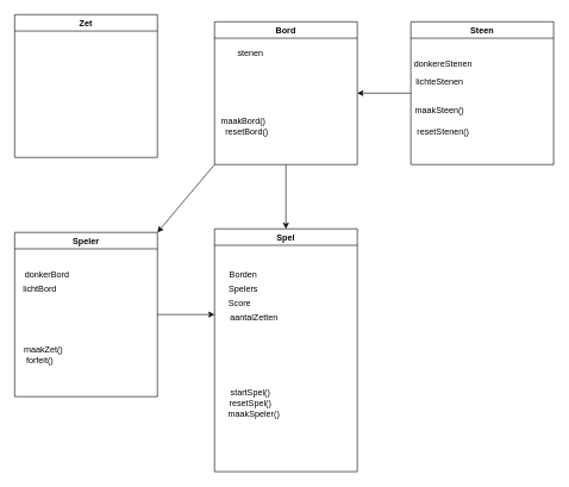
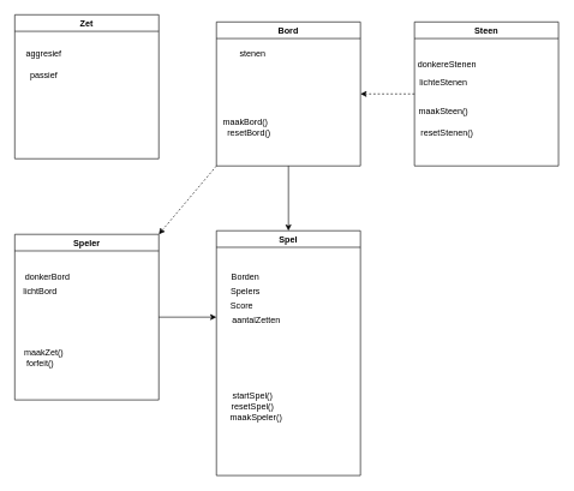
+ <mxCell id="16" value="aggresief" style="text;html=1;align=center;verticalAlign=middle;resizable=0;points=[];autosize=1;strokeColor=none;fillColor=none;" vertex="1" parent="15"><mxGeometry x="5" y="40" width="70" height="30" as="geometry" /></mxCell>
+ <mxCell id="17" value="passief" style="text;html=1;align=center;verticalAlign=middle;resizable=0;points=[];autosize=1;strokeColor=none;fillColor=none;" vertex="1" parent="15"><mxGeometry x="10" y="70" width="60" height="30" as="geometry" /></mxCell>
- <mxCell id="11" style="edgeStyle=none;html=1;exitX=0;exitY=0.5;exitDx=0;exitDy=0;entryX=1;entryY=0.5;entryDx=0;entryDy=0;" edge="1" parent="1" source="12" target="9"><mxGeometry relative="1" as="geometry" /></mxCell>
+ <mxCell id="11" style="edgeStyle=none;html=1;exitX=0;exitY=0.5;exitDx=0;exitDy=0;entryX=1;entryY=0.5;entryDx=0;entryDy=0;dashed=1;" edge="1" parent="1" source="12" target="9"><mxGeometry relative="1" as="geometry" /></mxCell>
- <mxCell id="8" style="edgeStyle=none;html=1;exitX=0;exitY=1;exitDx=0;exitDy=0;entryX=1;entryY=0;entryDx=0;entryDy=0;" edge="1" parent="1" source="9" target="3"><mxGeometry relative="1" as="geometry" /></mxCell>
+ <mxCell id="8" style="edgeStyle=none;html=1;exitX=0;exitY=1;exitDx=0;exitDy=0;entryX=1;entryY=0;entryDx=0;entryDy=0;dashed=1;" edge="1" parent="1" source="9" target="3"><mxGeometry relative="1" as="geometry" /></mxCell>
